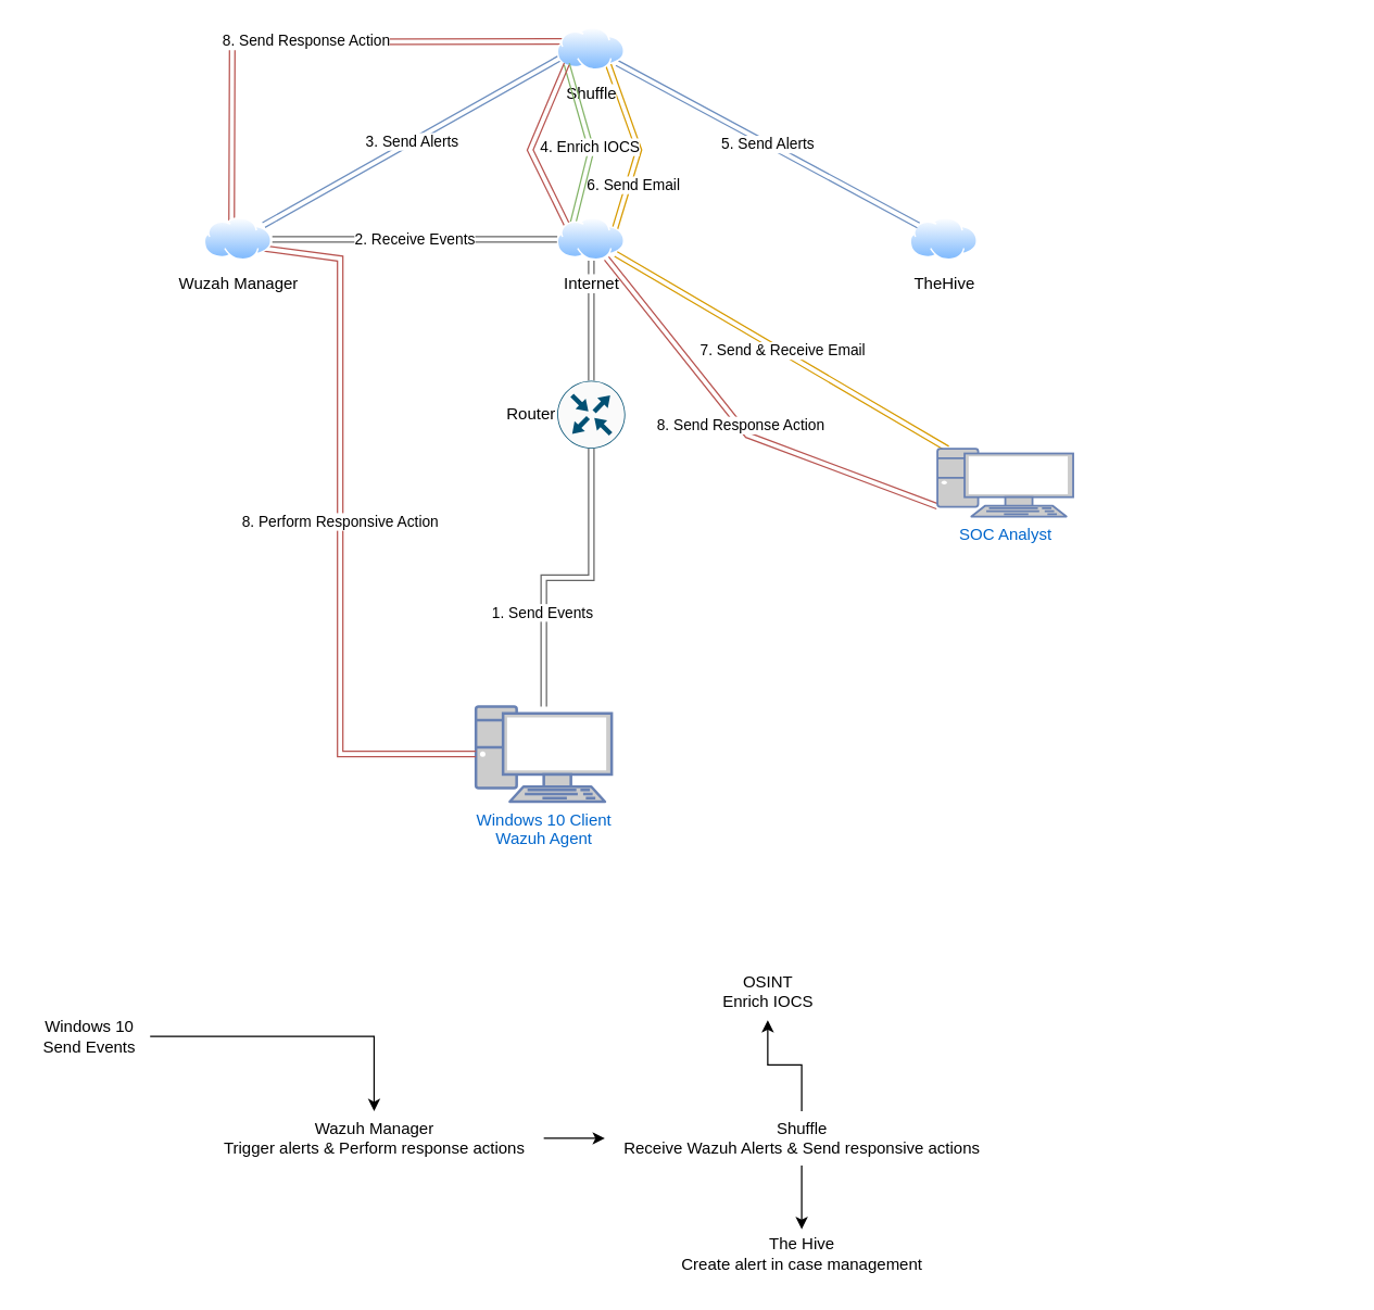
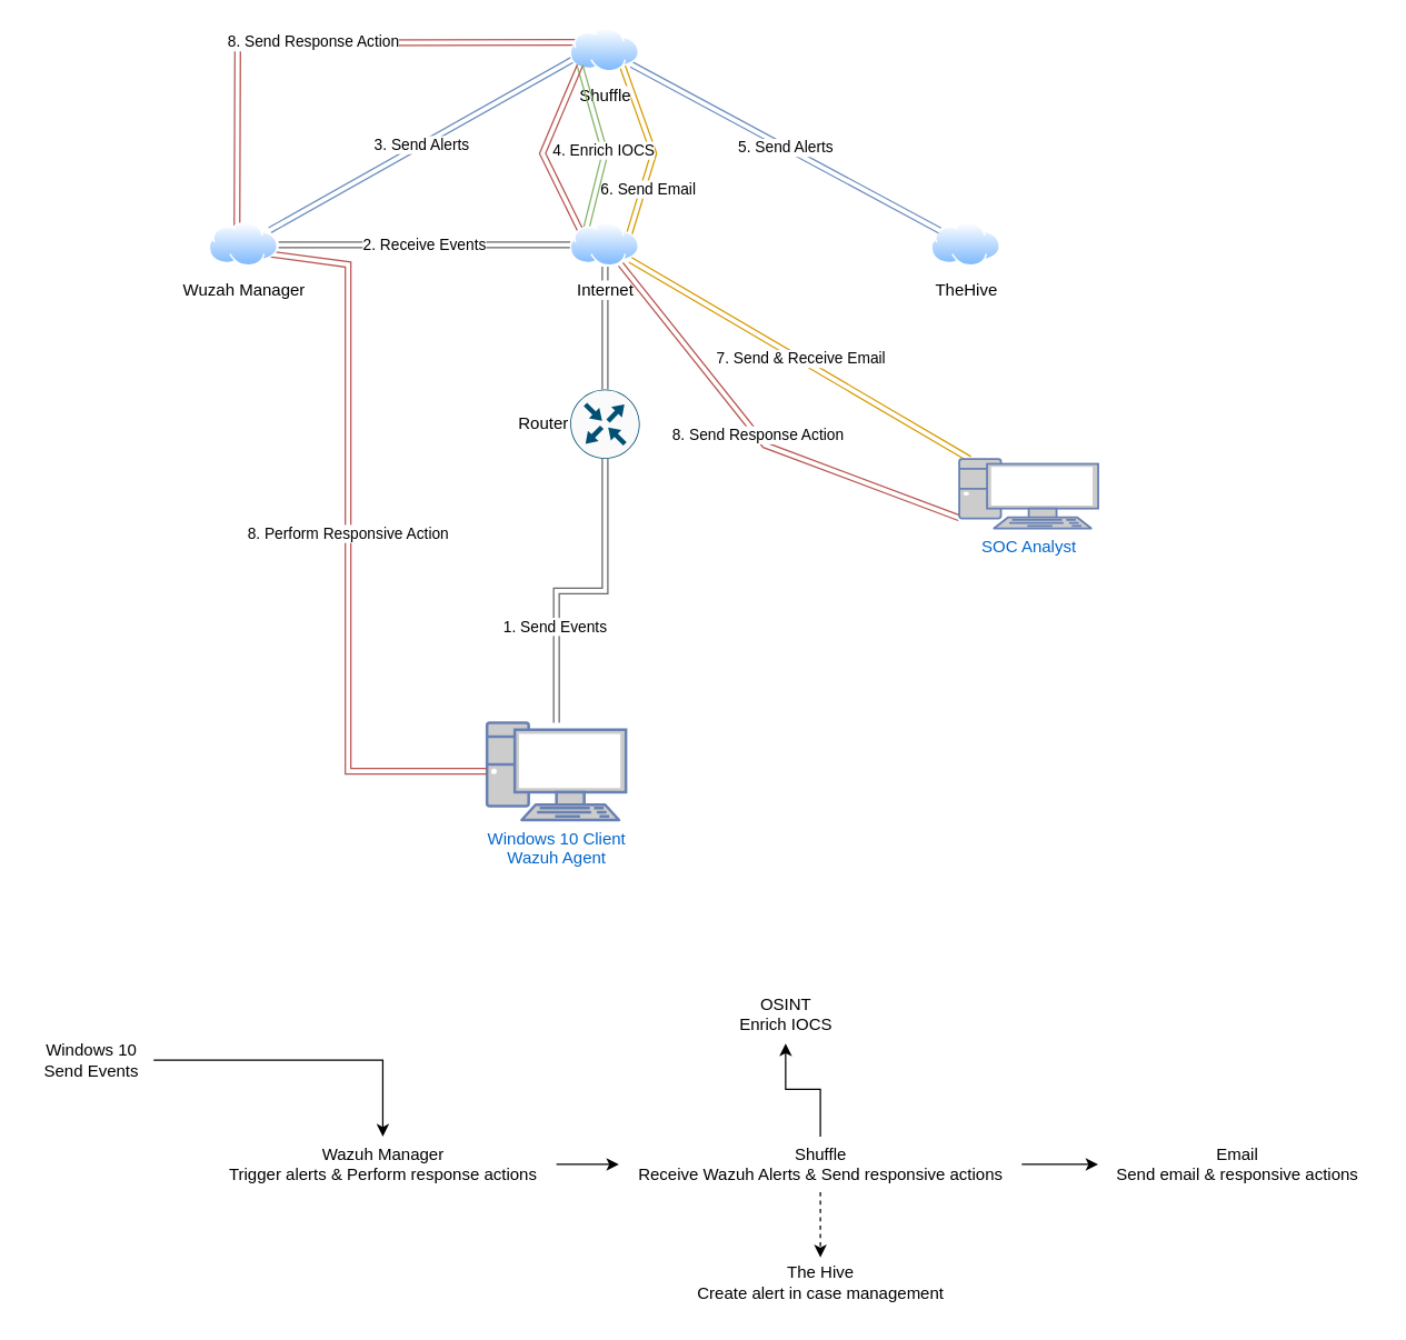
+ <mxCell id="26" style="edgeStyle=orthogonalEdgeStyle;rounded=0;orthogonalLoop=1;jettySize=auto;html=1;" edge="1" parent="1" source="27" target="32"><mxGeometry relative="1" as="geometry" /></mxCell>
+ <mxCell id="32" value="Email&lt;div&gt;Send email &amp;amp; responsive actions&lt;/div&gt;" style="text;html=1;align=center;verticalAlign=middle;resizable=0;points=[];autosize=1;strokeColor=none;fillColor=none;" vertex="1" parent="1"><mxGeometry x="790" y="818" width="200" height="40" as="geometry" /></mxCell>
- <mxCell id="31" style="edgeStyle=orthogonalEdgeStyle;rounded=0;orthogonalLoop=1;jettySize=auto;html=1;entryX=0.5;entryY=0.05;entryDx=0;entryDy=0;entryPerimeter=0;" edge="1" parent="1" source="27" target="30"><mxGeometry relative="1" as="geometry" /></mxCell>
+ <mxCell id="31" style="edgeStyle=orthogonalEdgeStyle;rounded=0;orthogonalLoop=1;jettySize=auto;html=1;entryX=0.5;entryY=0.05;entryDx=0;entryDy=0;entryPerimeter=0;dashed=1;" edge="1" parent="1" source="27" target="30"><mxGeometry relative="1" as="geometry" /></mxCell>
